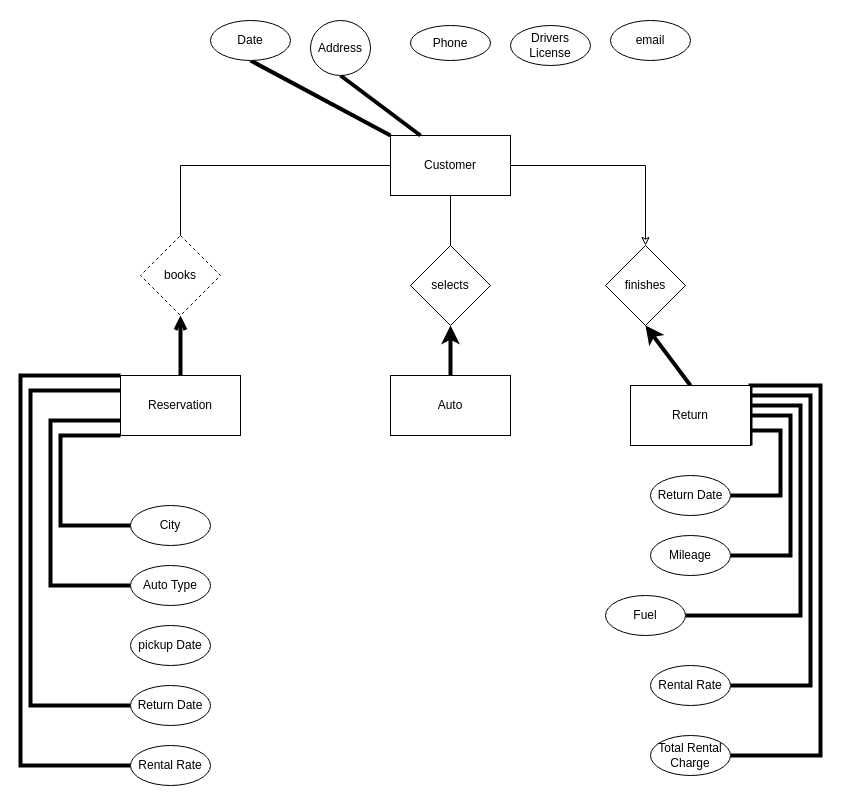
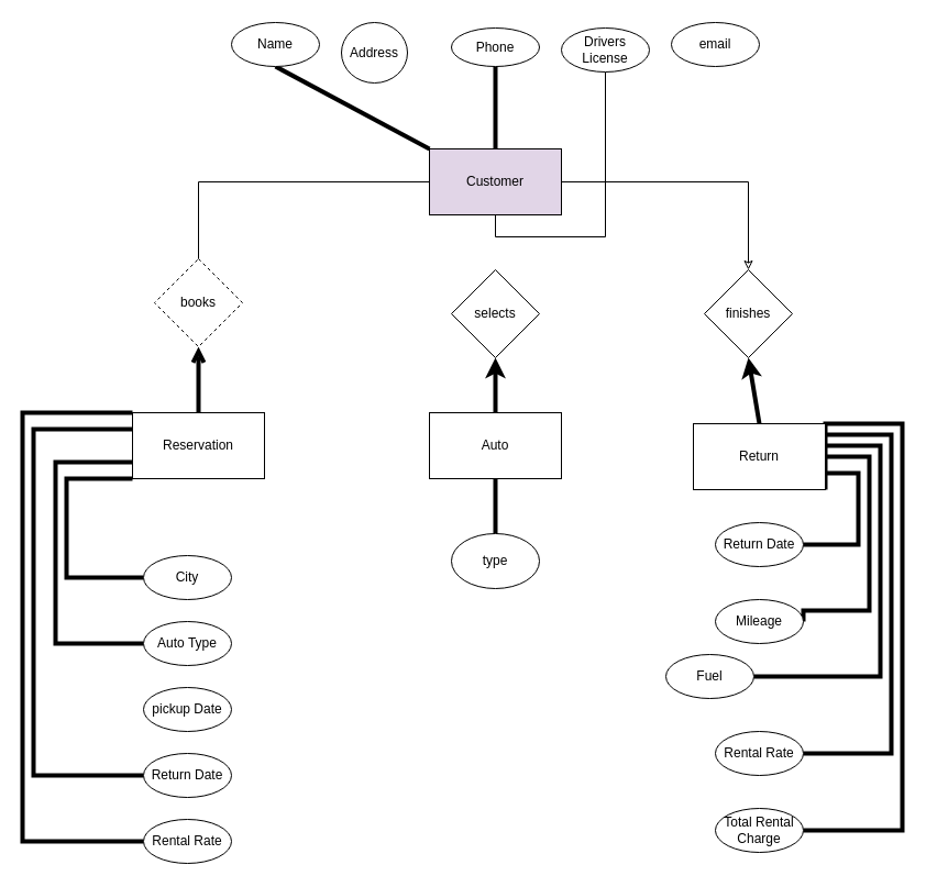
- <mxCell id="16" value="Date" style="ellipse;whiteSpace=wrap;html=1;" vertex="1" parent="1"><mxGeometry x="210" y="20" width="80" height="40" as="geometry" /></mxCell>
+ <mxCell id="16" value="Name" style="ellipse;whiteSpace=wrap;html=1;" vertex="1" parent="1"><mxGeometry x="210" y="20" width="80" height="40" as="geometry" /></mxCell>
+ <mxCell id="20" style="edgeStyle=none;rounded=0;orthogonalLoop=1;jettySize=auto;html=1;exitX=0.5;exitY=1;exitDx=0;exitDy=0;entryX=0.5;entryY=0;entryDx=0;entryDy=0;endArrow=none;endFill=0;strokeWidth=4;" edge="1" parent="1" source="21" target="5"><mxGeometry relative="1" as="geometry" /></mxCell>
- <mxCell id="18" style="edgeStyle=none;rounded=0;orthogonalLoop=1;jettySize=auto;html=1;exitX=0.5;exitY=1;exitDx=0;exitDy=0;entryX=0.25;entryY=0;entryDx=0;entryDy=0;endArrow=none;endFill=0;strokeWidth=4;" edge="1" parent="1" source="19" target="5"><mxGeometry relative="1" as="geometry" /></mxCell>
- <mxCell id="5" value="Customer" style="rounded=0;whiteSpace=wrap;html=1;" vertex="1" parent="1"><mxGeometry x="390" y="135" width="120" height="60" as="geometry" /></mxCell>
+ <mxCell id="5" value="Customer" style="rounded=0;whiteSpace=wrap;html=1;fillColor=#e1d5e7;" vertex="1" parent="1"><mxGeometry x="390" y="135" width="120" height="60" as="geometry" /></mxCell>
- <mxCell id="4" style="edgeStyle=orthogonalEdgeStyle;rounded=0;orthogonalLoop=1;jettySize=auto;html=1;exitX=0.5;exitY=1;exitDx=0;exitDy=0;entryX=0.5;entryY=0;entryDx=0;entryDy=0;endArrow=none;endFill=0;" edge="1" parent="1" source="5" target="42"><mxGeometry relative="1" as="geometry" /></mxCell>
+ <mxCell id="4" style="edgeStyle=orthogonalEdgeStyle;rounded=0;orthogonalLoop=1;jettySize=auto;html=1;exitX=0.5;exitY=1;exitDx=0;exitDy=0;endArrow=none;endFill=0;" edge="1" parent="1" source="5" target="17"><mxGeometry relative="1" as="geometry" /></mxCell>
- <mxCell id="41" value="finishes" style="rhombus;whiteSpace=wrap;html=1;" vertex="1" parent="1"><mxGeometry x="605" y="245" width="80" height="80" as="geometry" /></mxCell>
+ <mxCell id="41" value="finishes" style="rhombus;whiteSpace=wrap;html=1;" vertex="1" parent="1"><mxGeometry x="640" y="245" width="80" height="80" as="geometry" /></mxCell>
+ <mxCell id="6" style="edgeStyle=orthogonalEdgeStyle;rounded=0;orthogonalLoop=1;jettySize=auto;html=1;exitX=0.5;exitY=1;exitDx=0;exitDy=0;entryX=0.5;entryY=0;entryDx=0;entryDy=0;strokeWidth=4;endArrow=none;endFill=0;" edge="1" parent="1" source="8" target="14"><mxGeometry relative="1" as="geometry" /></mxCell>
+ <mxCell id="14" value="type" style="ellipse;whiteSpace=wrap;html=1;" vertex="1" parent="1"><mxGeometry x="410" y="485" width="80" height="50" as="geometry" /></mxCell>
- <mxCell id="34" value="Mileage" style="ellipse;whiteSpace=wrap;html=1;" vertex="1" parent="1"><mxGeometry x="650" y="535" width="80" height="40" as="geometry" /></mxCell>
+ <mxCell id="34" value="Mileage" style="ellipse;whiteSpace=wrap;html=1;" vertex="1" parent="1"><mxGeometry x="650" y="545" width="80" height="40" as="geometry" /></mxCell>
